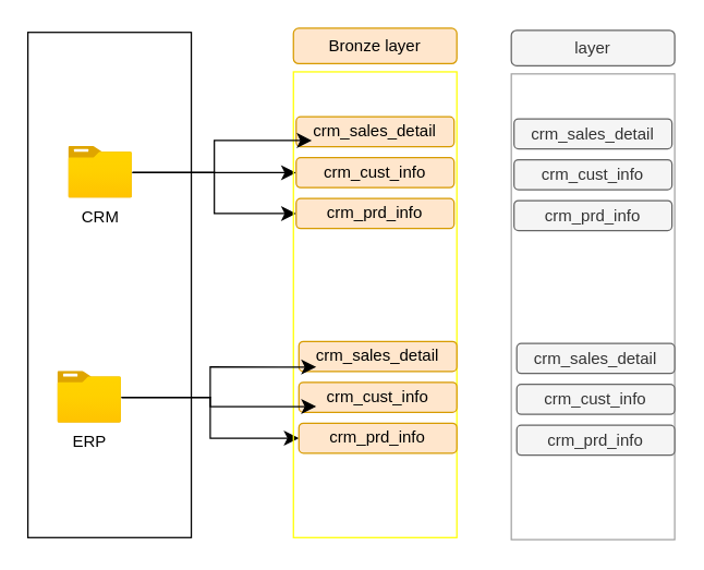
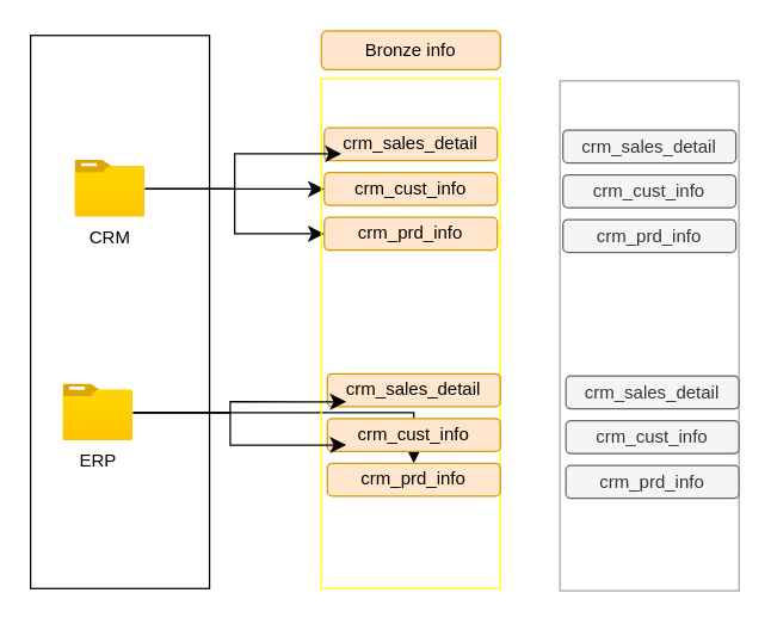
- <mxCell id="18" value="Bronze layer" style="rounded=1;whiteSpace=wrap;html=1;fillColor=#ffe6cc;strokeColor=#d79b00;" parent="1" vertex="1"><mxGeometry x="215" y="20" width="120" height="26" as="geometry" /></mxCell>
+ <mxCell id="18" value="Bronze info" style="rounded=1;whiteSpace=wrap;html=1;fillColor=#ffe6cc;strokeColor=#d79b00;" parent="1" vertex="1"><mxGeometry x="215" y="20" width="120" height="26" as="geometry" /></mxCell>
- <mxCell id="26" value="layer" style="rounded=1;whiteSpace=wrap;html=1;fillColor=#f5f5f5;strokeColor=#666666;fontColor=#333333;" vertex="1" parent="1"><mxGeometry x="375" y="21.5" width="120" height="26" as="geometry" /></mxCell>
- <mxCell id="7" value="ERP" style="image;aspect=fixed;html=1;points=[];align=center;fontSize=12;image=img/lib/azure2/general/Folder_Blank.svg;" parent="1" vertex="1"><mxGeometry x="42" y="272" width="46.82" height="38" as="geometry" /></mxCell>
+ <mxCell id="7" value="ERP" style="image;aspect=fixed;html=1;points=[];align=center;fontSize=12;image=img/lib/azure2/general/Folder_Blank.svg;" parent="1" vertex="1"><mxGeometry x="42" y="257" width="46.82" height="38" as="geometry" /></mxCell>
